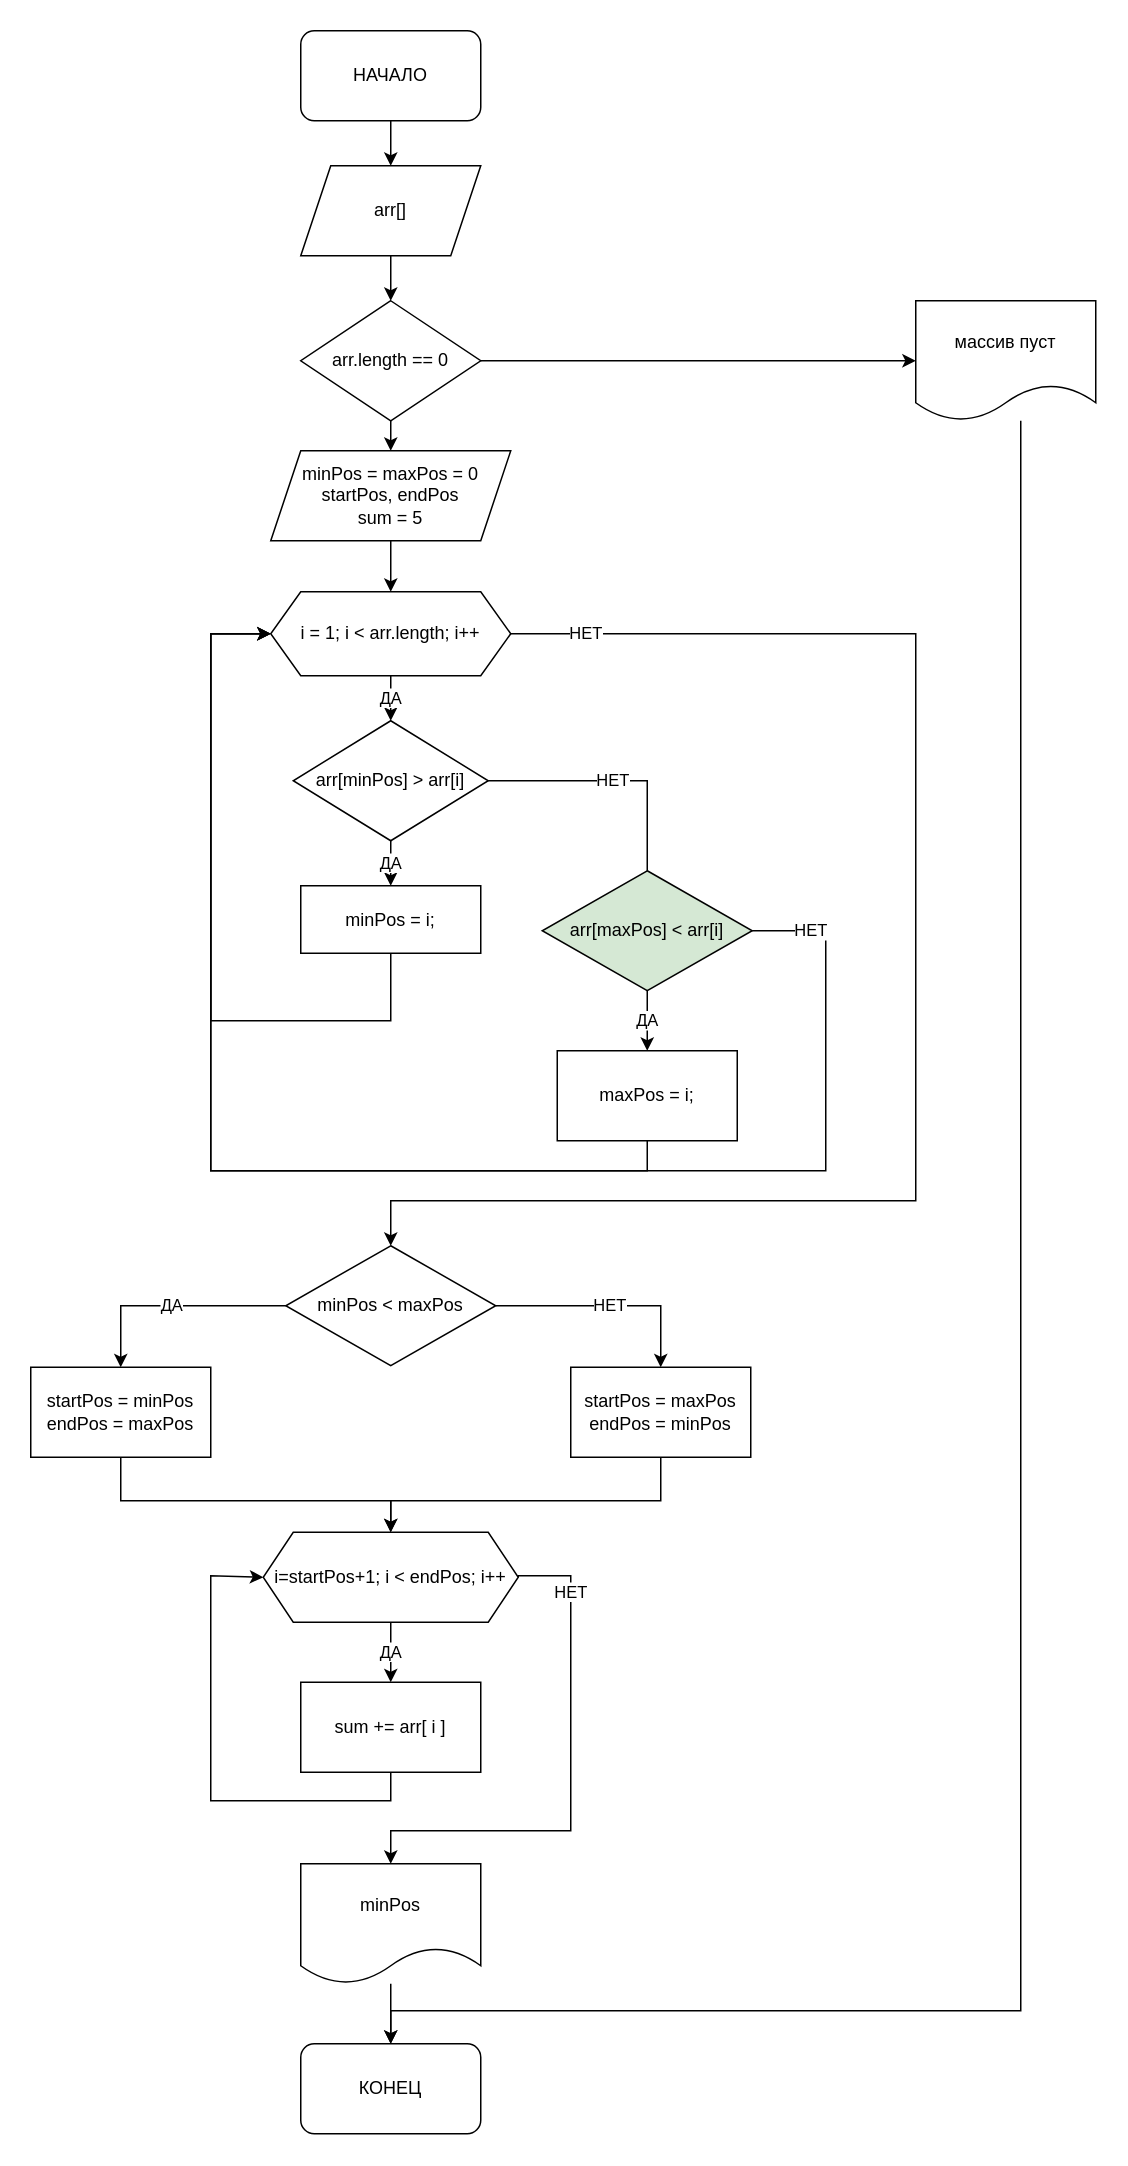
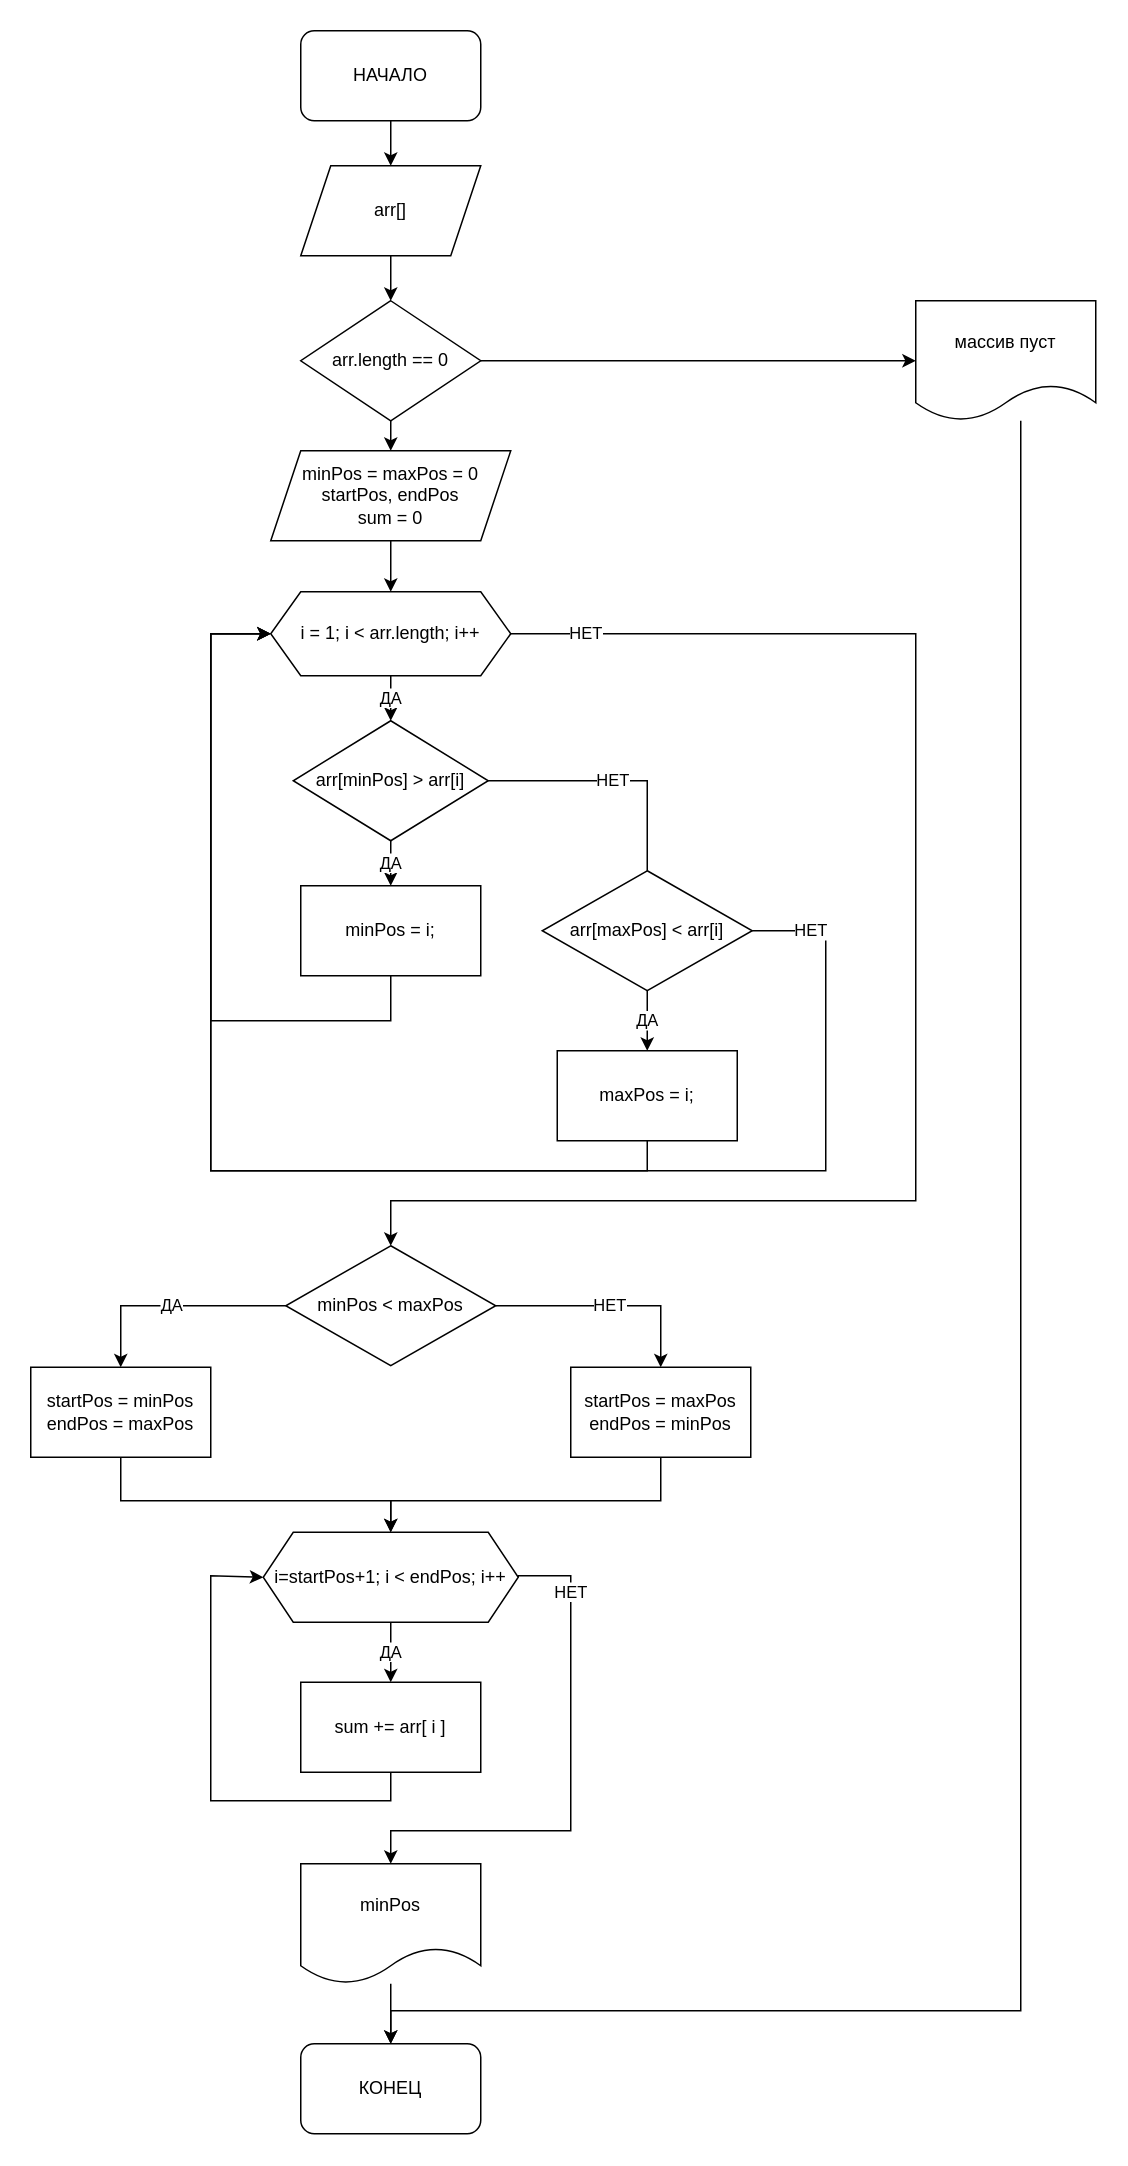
- <mxCell id="12" value="minPos = maxPos = 0&lt;br&gt;startPos, endPos&lt;br&gt;sum = 5" style="shape=parallelogram;perimeter=parallelogramPerimeter;whiteSpace=wrap;html=1;fixedSize=1;" vertex="1" parent="1"><mxGeometry x="180" y="300" width="160" height="60" as="geometry" /></mxCell>
+ <mxCell id="12" value="minPos = maxPos = 0&lt;br&gt;startPos, endPos&lt;br&gt;sum = 0" style="shape=parallelogram;perimeter=parallelogramPerimeter;whiteSpace=wrap;html=1;fixedSize=1;" vertex="1" parent="1"><mxGeometry x="180" y="300" width="160" height="60" as="geometry" /></mxCell>
- <mxCell id="20" value="minPos = i;" style="rounded=0;whiteSpace=wrap;html=1;" vertex="1" parent="1"><mxGeometry x="200" y="590" width="120" height="45" as="geometry" /></mxCell>
+ <mxCell id="20" value="minPos = i;" style="rounded=0;whiteSpace=wrap;html=1;" vertex="1" parent="1"><mxGeometry x="200" y="590" width="120" height="60" as="geometry" /></mxCell>
- <mxCell id="23" value="arr[maxPos] &amp;lt; arr[i]" style="rhombus;whiteSpace=wrap;html=1;fillColor=#d5e8d4;" vertex="1" parent="1"><mxGeometry x="361" y="580" width="140" height="80" as="geometry" /></mxCell>
+ <mxCell id="23" value="arr[maxPos] &amp;lt; arr[i]" style="rhombus;whiteSpace=wrap;html=1;" vertex="1" parent="1"><mxGeometry x="361" y="580" width="140" height="80" as="geometry" /></mxCell>
